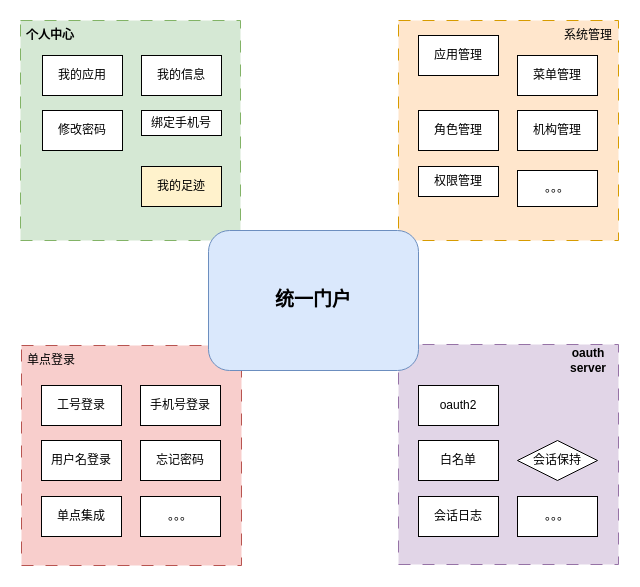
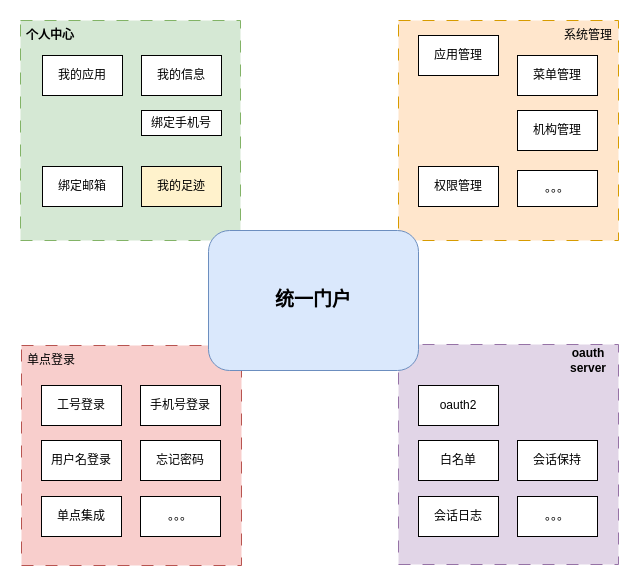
- <mxCell id="6" value="修改密码" style="rounded=0;whiteSpace=wrap;html=1;" vertex="1" parent="1"><mxGeometry x="42" y="110" width="80" height="40" as="geometry" /></mxCell>
- <mxCell id="18" value="角色管理" style="rounded=0;whiteSpace=wrap;html=1;" vertex="1" parent="1"><mxGeometry x="418" y="110" width="80" height="40" as="geometry" /></mxCell>
- <mxCell id="20" value="权限管理" style="rounded=0;whiteSpace=wrap;html=1;" vertex="1" parent="1"><mxGeometry x="418" y="166" width="80" height="30" as="geometry" /></mxCell>
+ <mxCell id="20" value="权限管理" style="rounded=0;whiteSpace=wrap;html=1;" vertex="1" parent="1"><mxGeometry x="418" y="166" width="80" height="40" as="geometry" /></mxCell>
+ <mxCell id="8" value="绑定邮箱" style="rounded=0;whiteSpace=wrap;html=1;" vertex="1" parent="1"><mxGeometry x="42" y="166" width="80" height="40" as="geometry" /></mxCell>
- <mxCell id="24" value="会话保持" style="rhombus;whiteSpace=wrap;html=1;" vertex="1" parent="1"><mxGeometry x="517" y="440" width="80" height="40" as="geometry" /></mxCell>
+ <mxCell id="24" value="会话保持" style="rounded=0;whiteSpace=wrap;html=1;" vertex="1" parent="1"><mxGeometry x="517" y="440" width="80" height="40" as="geometry" /></mxCell>
